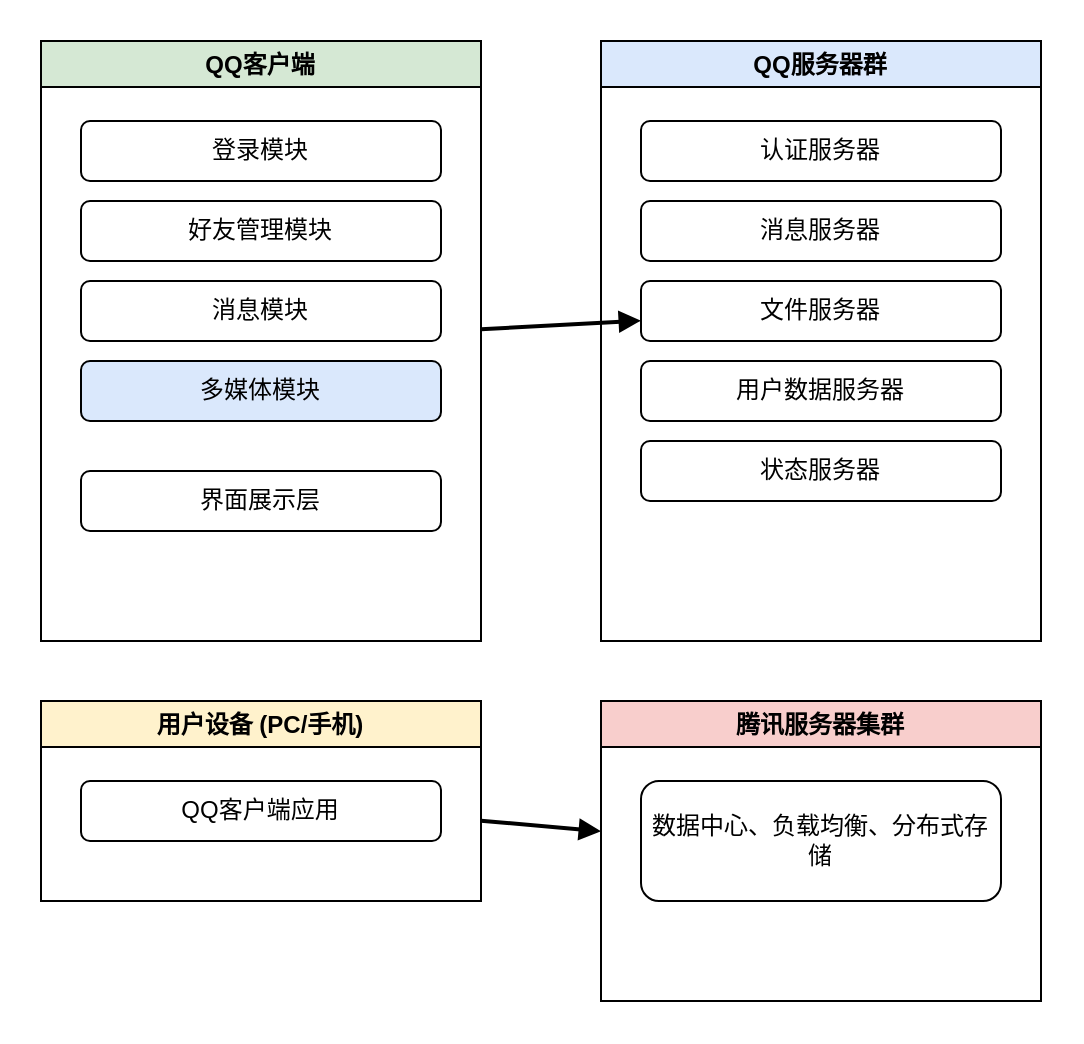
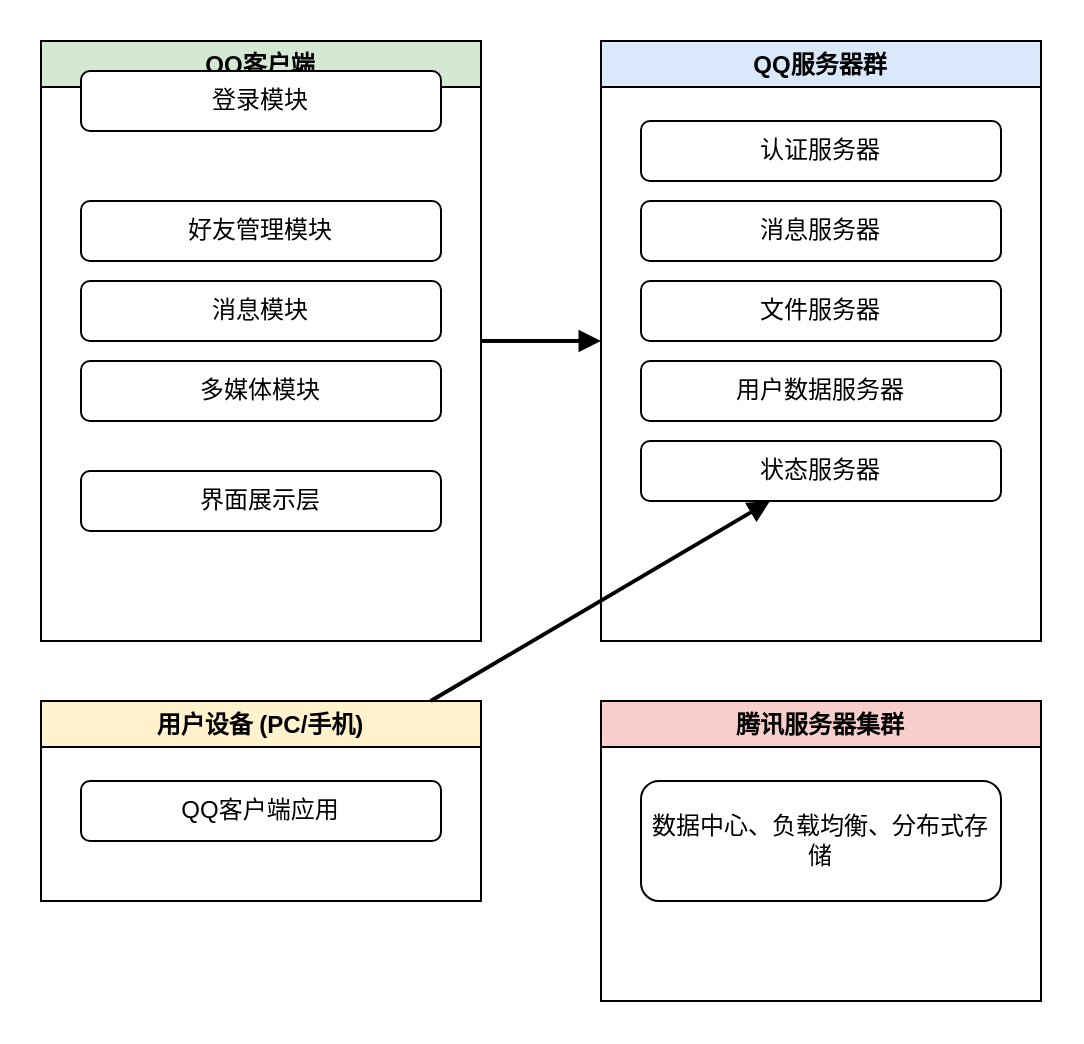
- <mxCell id="3" value="登录模块" style="rounded=1;whiteSpace=wrap;html=1;fillColor=#ffffff;" vertex="1" parent="2"><mxGeometry x="20" y="40" width="180" height="30" as="geometry" /></mxCell>
+ <mxCell id="3" value="登录模块" style="rounded=1;whiteSpace=wrap;html=1;fillColor=#ffffff;" vertex="1" parent="2"><mxGeometry x="20" y="15" width="180" height="30" as="geometry" /></mxCell>
- <mxCell id="14" style="endArrow=block;strokeWidth=2;" edge="1" parent="1" source="2" target="11"><mxGeometry relative="1" as="geometry" /></mxCell>
+ <mxCell id="14" style="endArrow=block;strokeWidth=2;" edge="1" parent="1" source="2" target="8"><mxGeometry relative="1" as="geometry" /></mxCell>
- <mxCell id="6" value="多媒体模块" style="rounded=1;whiteSpace=wrap;html=1;fillColor=#dae8fc;" vertex="1" parent="2"><mxGeometry x="20" y="160" width="180" height="30" as="geometry" /></mxCell>
+ <mxCell id="6" value="多媒体模块" style="rounded=1;whiteSpace=wrap;html=1;fillColor=#ffffff;" vertex="1" parent="2"><mxGeometry x="20" y="160" width="180" height="30" as="geometry" /></mxCell>
- <mxCell id="19" style="endArrow=block;strokeWidth=2;" edge="1" parent="1" source="15" target="17"><mxGeometry relative="1" as="geometry" /></mxCell>
+ <mxCell id="19" style="endArrow=block;strokeWidth=2;" edge="1" parent="1" source="15" target="13"><mxGeometry relative="1" as="geometry" /></mxCell>
